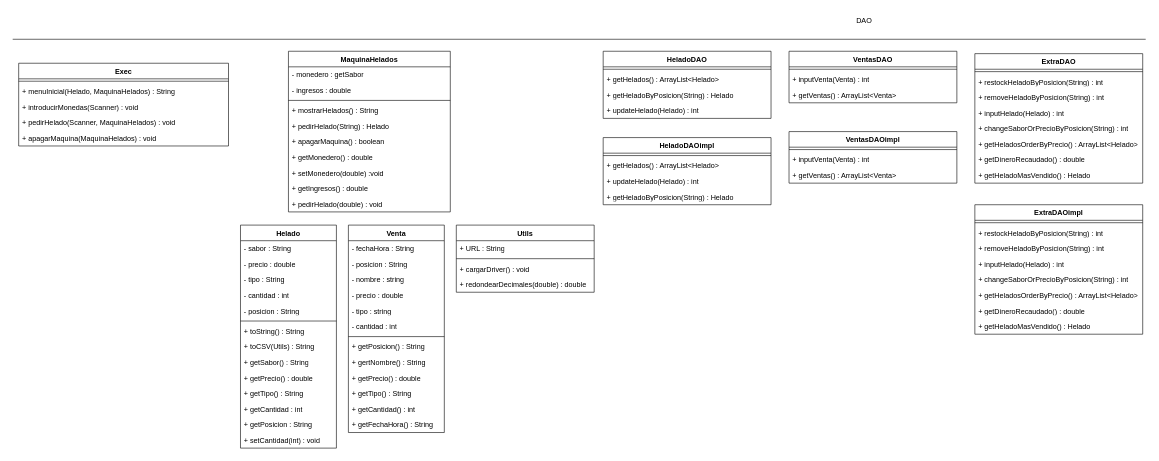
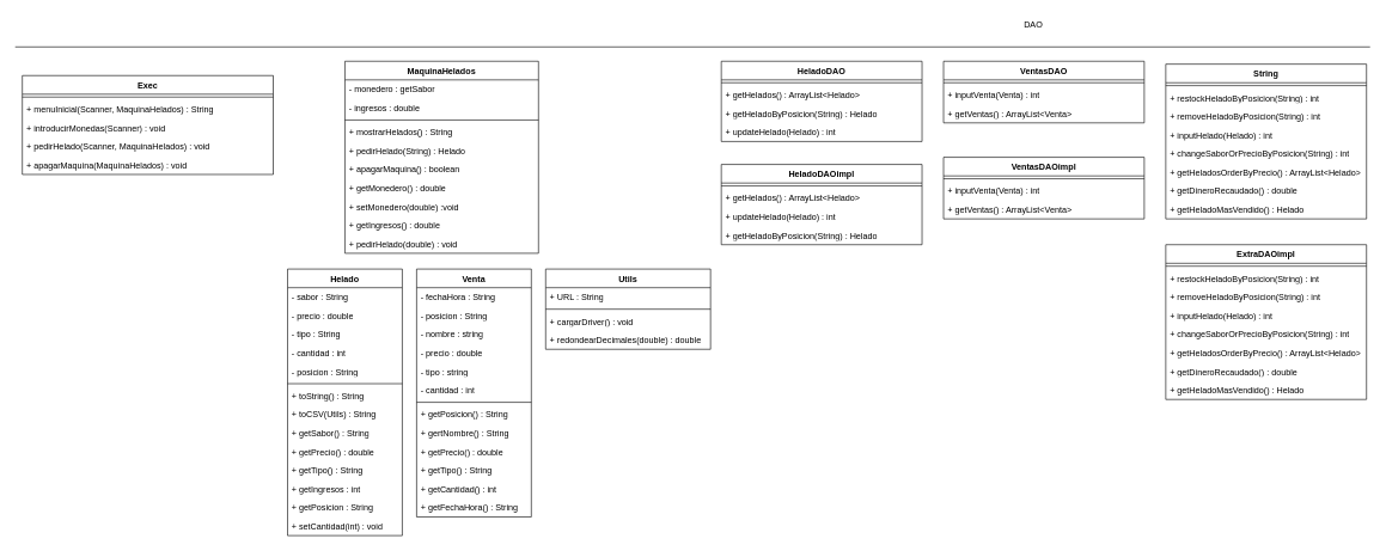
- <mxCell id="68" value="ExtraDAO" style="swimlane;fontStyle=1;align=center;verticalAlign=top;childLayout=stackLayout;horizontal=1;startSize=26;horizontalStack=0;resizeParent=1;resizeParentMax=0;resizeLast=0;collapsible=1;marginBottom=0;whiteSpace=wrap;html=1;" parent="1" vertex="1"><mxGeometry x="1625" y="89" width="280" height="216" as="geometry" /></mxCell>
+ <mxCell id="68" value="String" style="swimlane;fontStyle=1;align=center;verticalAlign=top;childLayout=stackLayout;horizontal=1;startSize=26;horizontalStack=0;resizeParent=1;resizeParentMax=0;resizeLast=0;collapsible=1;marginBottom=0;whiteSpace=wrap;html=1;" parent="1" vertex="1"><mxGeometry x="1625" y="89" width="280" height="216" as="geometry" /></mxCell>
- <mxCell id="5" value="+ menuInicial(Helado, MaquinaHelados) : String" style="text;strokeColor=none;fillColor=none;align=left;verticalAlign=top;spacingLeft=4;spacingRight=4;overflow=hidden;rotatable=0;points=[[0,0.5],[1,0.5]];portConstraint=eastwest;whiteSpace=wrap;html=1;" parent="3" vertex="1"><mxGeometry y="34" width="350" height="26" as="geometry" /></mxCell>
+ <mxCell id="5" value="+ menuInicial(Scanner, MaquinaHelados) : String" style="text;strokeColor=none;fillColor=none;align=left;verticalAlign=top;spacingLeft=4;spacingRight=4;overflow=hidden;rotatable=0;points=[[0,0.5],[1,0.5]];portConstraint=eastwest;whiteSpace=wrap;html=1;" parent="3" vertex="1"><mxGeometry y="34" width="350" height="26" as="geometry" /></mxCell>
- <mxCell id="21" value="+ getCantidad : int" style="text;strokeColor=none;fillColor=none;align=left;verticalAlign=top;spacingLeft=4;spacingRight=4;overflow=hidden;rotatable=0;points=[[0,0.5],[1,0.5]];portConstraint=eastwest;whiteSpace=wrap;html=1;" vertex="1" parent="9"><mxGeometry y="294" width="160" height="26" as="geometry" /></mxCell>
+ <mxCell id="21" value="+ getIngresos : int" style="text;strokeColor=none;fillColor=none;align=left;verticalAlign=top;spacingLeft=4;spacingRight=4;overflow=hidden;rotatable=0;points=[[0,0.5],[1,0.5]];portConstraint=eastwest;whiteSpace=wrap;html=1;" vertex="1" parent="9"><mxGeometry y="294" width="160" height="26" as="geometry" /></mxCell>
